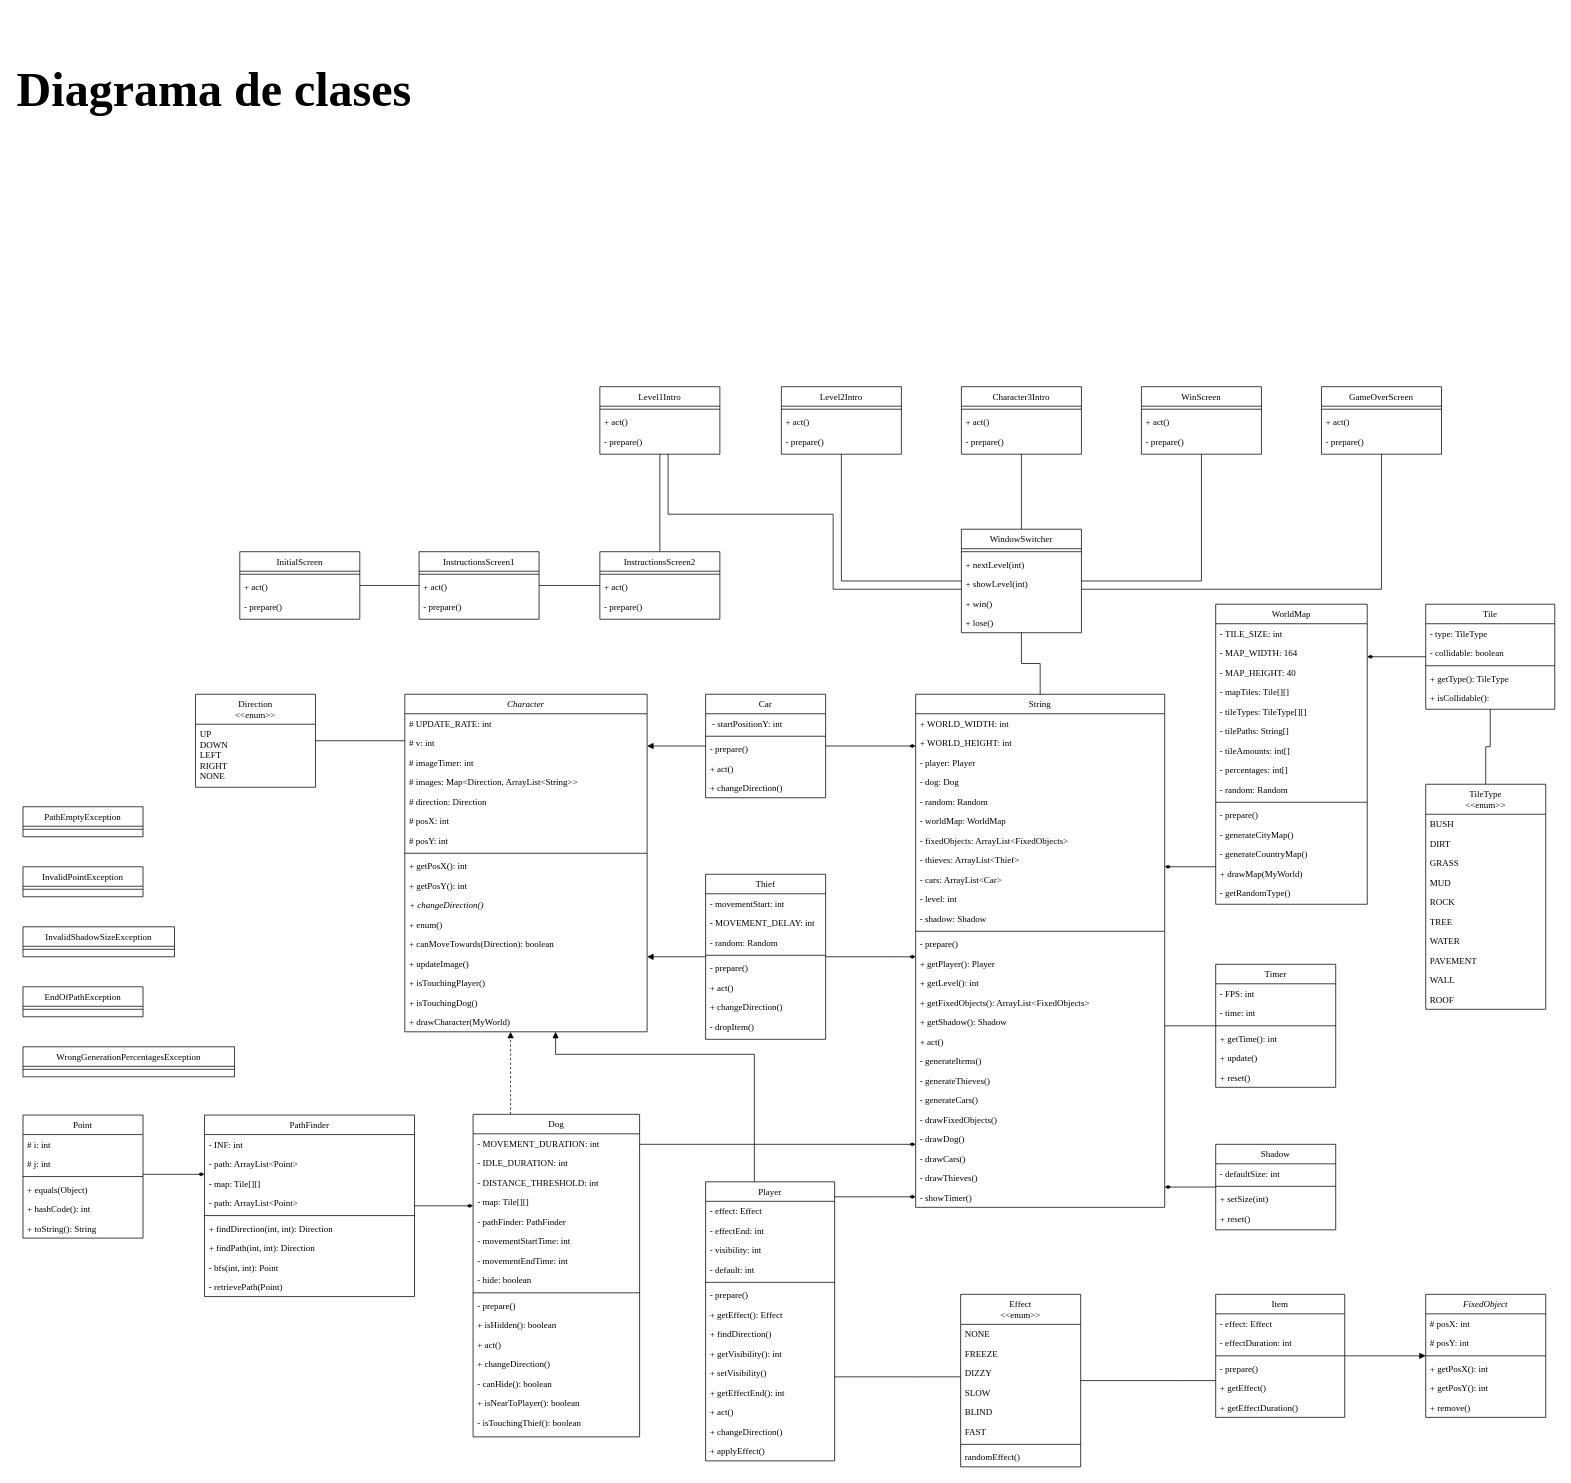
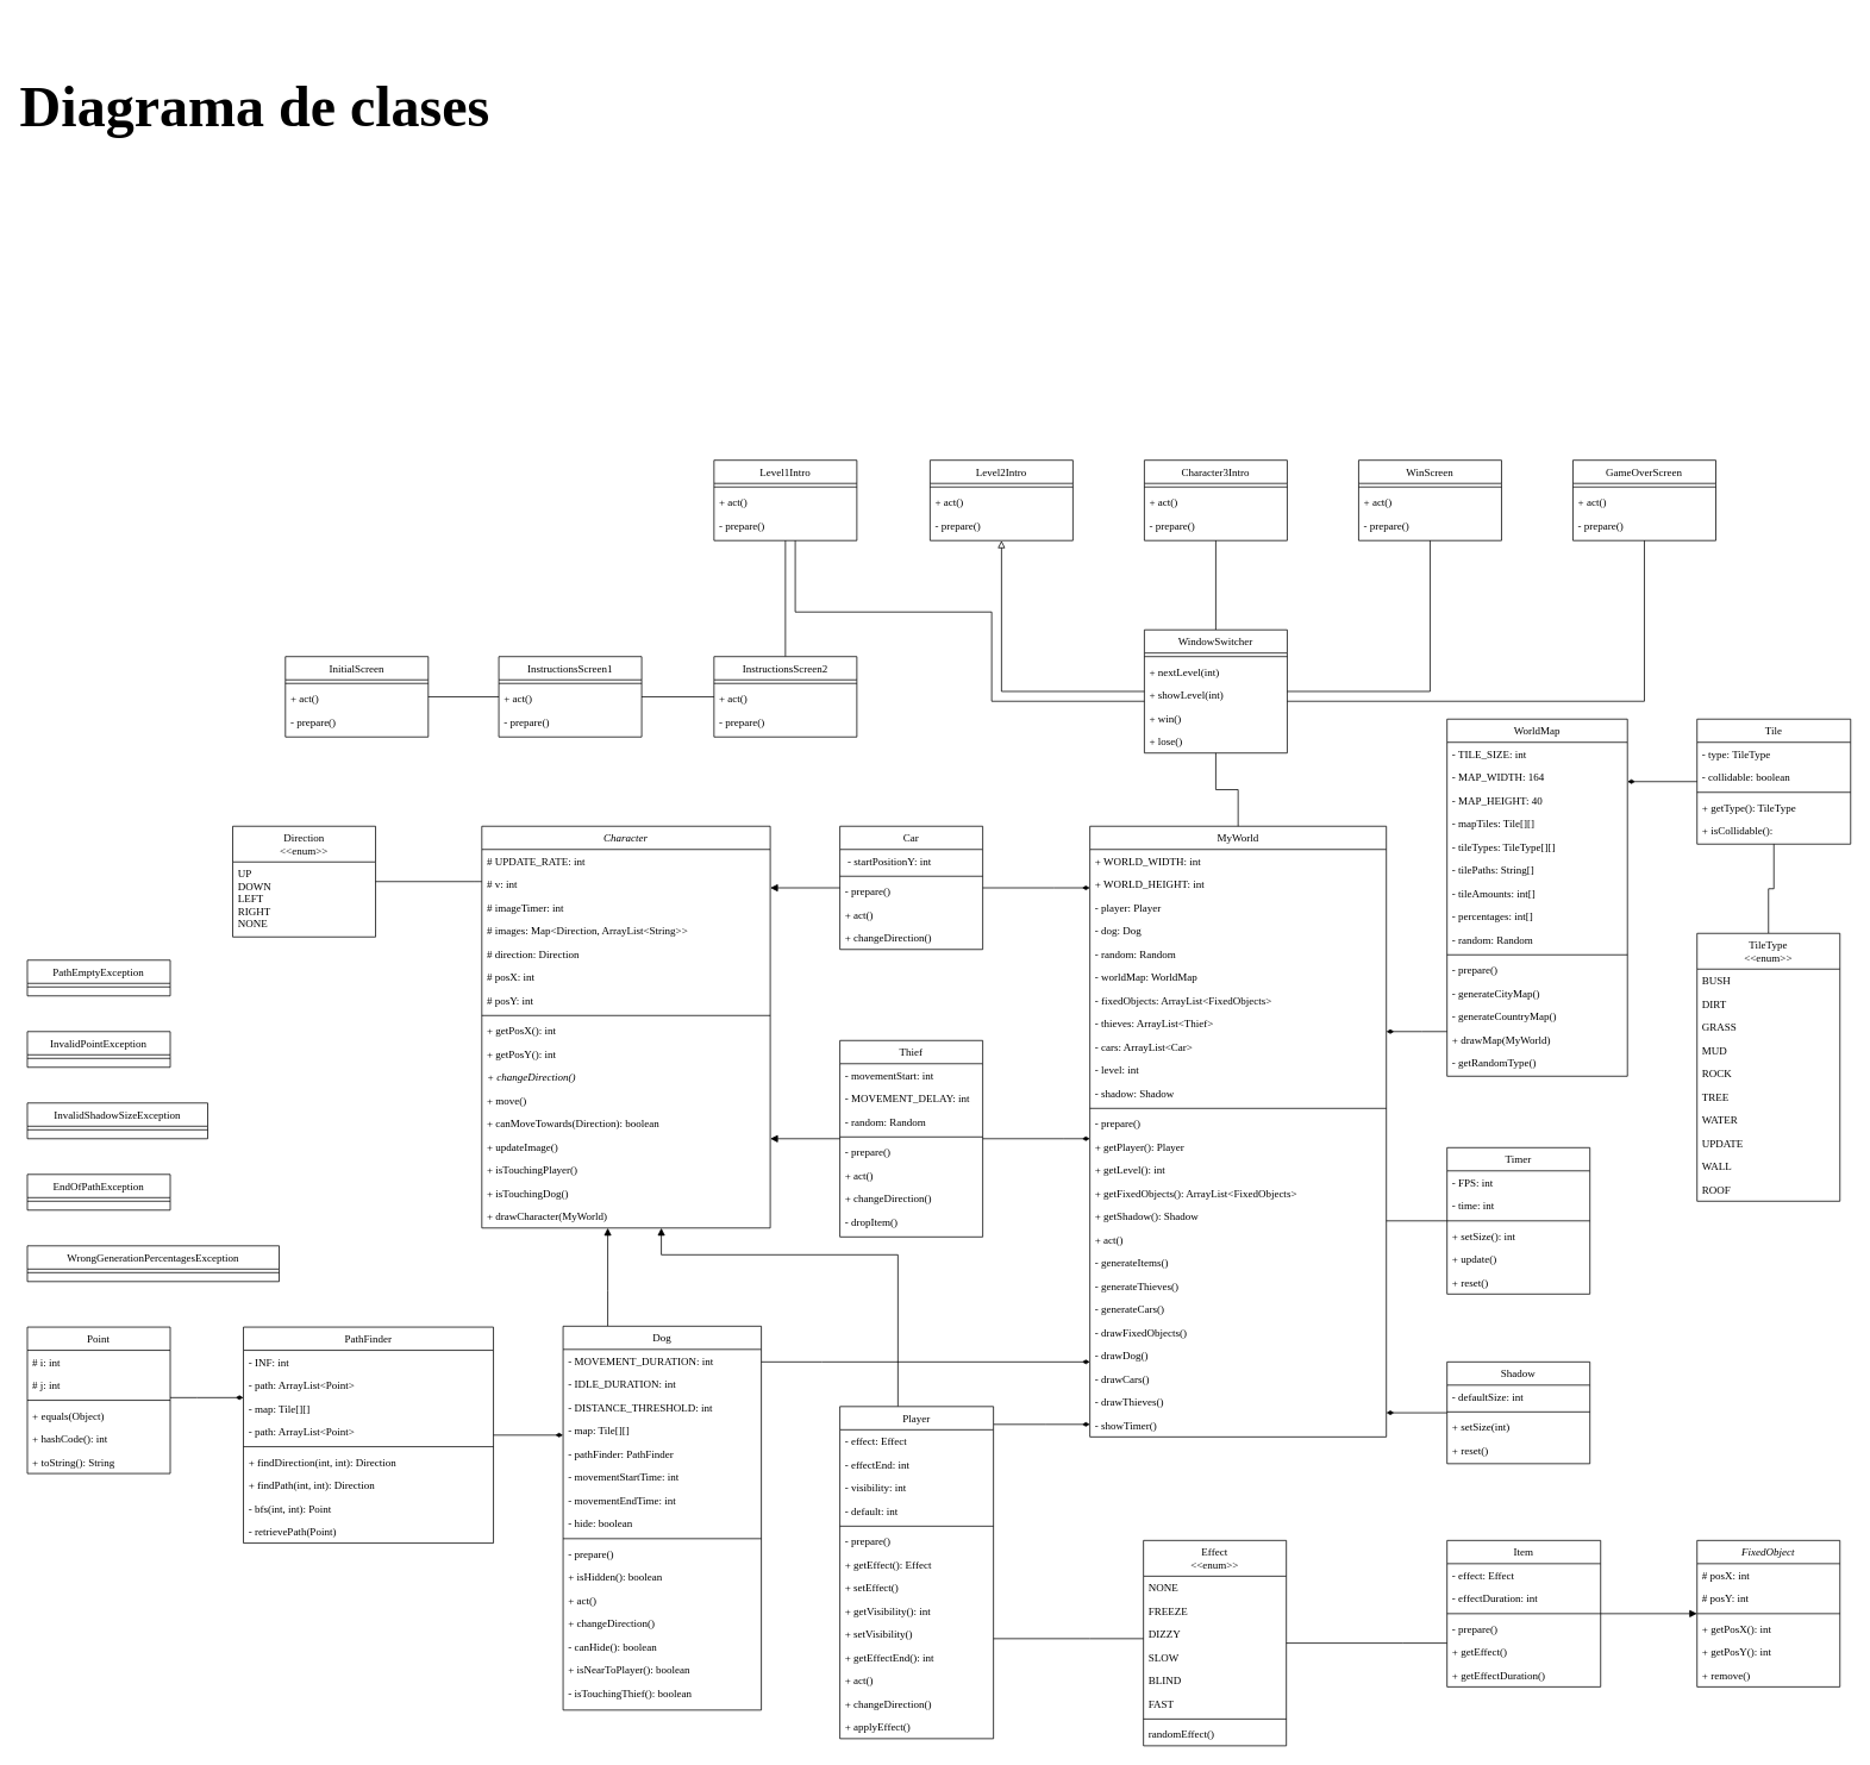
- <mxCell id="183" value="" style="edgeStyle=orthogonalEdgeStyle;rounded=0;orthogonalLoop=1;jettySize=auto;html=1;endArrow=none;endFill=0;fontFamily=Fira Mono;fontSource=https%3A%2F%2Ffonts.googleapis.com%2Fcss%3Ffamily%3DFira%2BMono;" edge="1" parent="1" source="186" target="74"><mxGeometry relative="1" as="geometry"><mxPoint x="1121" y="774" as="targetPoint" /></mxGeometry></mxCell>
+ <mxCell id="183" value="" style="edgeStyle=orthogonalEdgeStyle;rounded=0;orthogonalLoop=1;jettySize=auto;html=1;endArrow=block;endFill=0;fontFamily=Fira Mono;fontSource=https%3A%2F%2Ffonts.googleapis.com%2Fcss%3Ffamily%3DFira%2BMono;" edge="1" parent="1" source="186" target="74"><mxGeometry relative="1" as="geometry"><mxPoint x="1121" y="774" as="targetPoint" /></mxGeometry></mxCell>
- <mxCell id="83" value="String" style="swimlane;fontStyle=0;align=center;verticalAlign=top;childLayout=stackLayout;horizontal=1;startSize=26;horizontalStack=0;resizeParent=1;resizeLast=0;collapsible=1;marginBottom=0;rounded=0;shadow=0;strokeWidth=1;fontFamily=Fira Mono;fontSource=https%3A%2F%2Ffonts.googleapis.com%2Fcss%3Ffamily%3DFira%2BMono;" vertex="1" parent="1"><mxGeometry x="1220" y="925" width="332" height="684" as="geometry"><mxRectangle x="550" y="140" width="160" height="26" as="alternateBounds" /></mxGeometry></mxCell>
+ <mxCell id="83" value="MyWorld" style="swimlane;fontStyle=0;align=center;verticalAlign=top;childLayout=stackLayout;horizontal=1;startSize=26;horizontalStack=0;resizeParent=1;resizeLast=0;collapsible=1;marginBottom=0;rounded=0;shadow=0;strokeWidth=1;fontFamily=Fira Mono;fontSource=https%3A%2F%2Ffonts.googleapis.com%2Fcss%3Ffamily%3DFira%2BMono;" vertex="1" parent="1"><mxGeometry x="1220" y="925" width="332" height="684" as="geometry"><mxRectangle x="550" y="140" width="160" height="26" as="alternateBounds" /></mxGeometry></mxCell>
- <mxCell id="22" value="+ enum()" style="text;align=left;verticalAlign=top;spacingLeft=4;spacingRight=4;overflow=hidden;rotatable=0;points=[[0,0.5],[1,0.5]];portConstraint=eastwest;fontStyle=0;fontFamily=Fira Mono;fontSource=https%3A%2F%2Ffonts.googleapis.com%2Fcss%3Ffamily%3DFira%2BMono;" vertex="1" parent="10"><mxGeometry y="294" width="323" height="26" as="geometry" /></mxCell>
+ <mxCell id="22" value="+ move()" style="text;align=left;verticalAlign=top;spacingLeft=4;spacingRight=4;overflow=hidden;rotatable=0;points=[[0,0.5],[1,0.5]];portConstraint=eastwest;fontStyle=0;fontFamily=Fira Mono;fontSource=https%3A%2F%2Ffonts.googleapis.com%2Fcss%3Ffamily%3DFira%2BMono;" vertex="1" parent="10"><mxGeometry y="294" width="323" height="26" as="geometry" /></mxCell>
- <mxCell id="170" value="PAVEMENT" style="text;align=left;verticalAlign=top;spacingLeft=4;spacingRight=4;overflow=hidden;rotatable=0;points=[[0,0.5],[1,0.5]];portConstraint=eastwest;rounded=0;shadow=0;html=0;fontFamily=Fira Mono;fontSource=https%3A%2F%2Ffonts.googleapis.com%2Fcss%3Ffamily%3DFira%2BMono;" vertex="1" parent="162"><mxGeometry y="222" width="160" height="26" as="geometry" /></mxCell>
+ <mxCell id="170" value="UPDATE" style="text;align=left;verticalAlign=top;spacingLeft=4;spacingRight=4;overflow=hidden;rotatable=0;points=[[0,0.5],[1,0.5]];portConstraint=eastwest;rounded=0;shadow=0;html=0;fontFamily=Fira Mono;fontSource=https%3A%2F%2Ffonts.googleapis.com%2Fcss%3Ffamily%3DFira%2BMono;" vertex="1" parent="162"><mxGeometry y="222" width="160" height="26" as="geometry" /></mxCell>
- <mxCell id="178" value="+ getTime(): int" style="text;align=left;verticalAlign=top;spacingLeft=4;spacingRight=4;overflow=hidden;rotatable=0;points=[[0,0.5],[1,0.5]];portConstraint=eastwest;fontStyle=0;fontFamily=Fira Mono;fontSource=https%3A%2F%2Ffonts.googleapis.com%2Fcss%3Ffamily%3DFira%2BMono;" vertex="1" parent="174"><mxGeometry y="86" width="160" height="26" as="geometry" /></mxCell>
+ <mxCell id="178" value="+ setSize(): int" style="text;align=left;verticalAlign=top;spacingLeft=4;spacingRight=4;overflow=hidden;rotatable=0;points=[[0,0.5],[1,0.5]];portConstraint=eastwest;fontStyle=0;fontFamily=Fira Mono;fontSource=https%3A%2F%2Ffonts.googleapis.com%2Fcss%3Ffamily%3DFira%2BMono;" vertex="1" parent="174"><mxGeometry y="86" width="160" height="26" as="geometry" /></mxCell>
- <mxCell id="32" value="" style="edgeStyle=orthogonalEdgeStyle;rounded=0;orthogonalLoop=1;jettySize=auto;html=1;endArrow=block;endFill=1;fontFamily=Fira Mono;fontSource=https%3A%2F%2Ffonts.googleapis.com%2Fcss%3Ffamily%3DFira%2BMono;dashed=1;" edge="1" parent="1" source="33" target="10"><mxGeometry relative="1" as="geometry"><Array as="points"><mxPoint x="680" y="1445" /><mxPoint x="680" y="1445" /></Array></mxGeometry></mxCell>
+ <mxCell id="32" value="" style="edgeStyle=orthogonalEdgeStyle;rounded=0;orthogonalLoop=1;jettySize=auto;html=1;endArrow=block;endFill=1;fontFamily=Fira Mono;fontSource=https%3A%2F%2Ffonts.googleapis.com%2Fcss%3Ffamily%3DFira%2BMono;" edge="1" parent="1" source="33" target="10"><mxGeometry relative="1" as="geometry"><Array as="points"><mxPoint x="680" y="1445" /><mxPoint x="680" y="1445" /></Array></mxGeometry></mxCell>
- <mxCell id="250" value="+ findDirection()" style="text;align=left;verticalAlign=top;spacingLeft=4;spacingRight=4;overflow=hidden;rotatable=0;points=[[0,0.5],[1,0.5]];portConstraint=eastwest;fontFamily=Fira Mono;fontSource=https%3A%2F%2Ffonts.googleapis.com%2Fcss%3Ffamily%3DFira%2BMono;" vertex="1" parent="242"><mxGeometry y="190" width="172" height="26" as="geometry" /></mxCell>
+ <mxCell id="250" value="+ setEffect()" style="text;align=left;verticalAlign=top;spacingLeft=4;spacingRight=4;overflow=hidden;rotatable=0;points=[[0,0.5],[1,0.5]];portConstraint=eastwest;fontFamily=Fira Mono;fontSource=https%3A%2F%2Ffonts.googleapis.com%2Fcss%3Ffamily%3DFira%2BMono;" vertex="1" parent="242"><mxGeometry y="190" width="172" height="26" as="geometry" /></mxCell>
